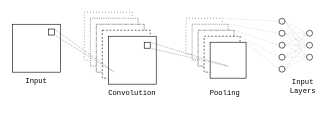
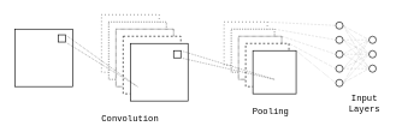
- <mxCell id="47" value="Input" style="text;html=1;strokeColor=none;fillColor=none;align=center;verticalAlign=middle;whiteSpace=wrap;rounded=0;dashed=1;dashPattern=1 4;fontFamily=Courier New;" vertex="1" parent="1"><mxGeometry x="30" y="120" width="60" height="30" as="geometry" /></mxCell>
- <mxCell id="48" value="Convolution" style="text;html=1;strokeColor=none;fillColor=none;align=center;verticalAlign=middle;whiteSpace=wrap;rounded=0;dashed=1;dashPattern=1 4;fontFamily=Courier New;" vertex="1" parent="1"><mxGeometry x="190" y="140" width="60" height="30" as="geometry" /></mxCell>
+ <mxCell id="48" value="Convolution" style="text;html=1;strokeColor=none;fillColor=none;align=center;verticalAlign=middle;whiteSpace=wrap;rounded=0;dashed=1;dashPattern=1 4;fontFamily=Courier New;" vertex="1" parent="1"><mxGeometry x="150" y="150" width="60" height="30" as="geometry" /></mxCell>
